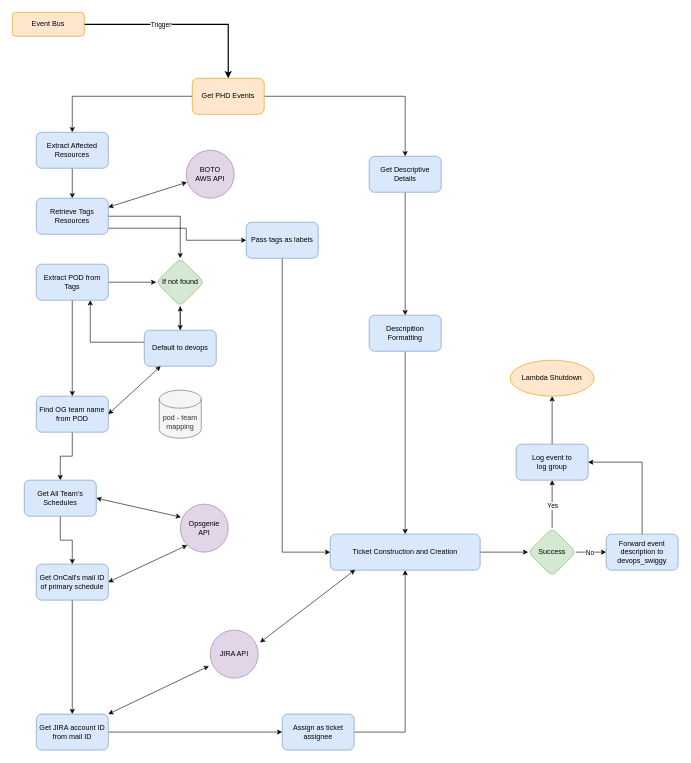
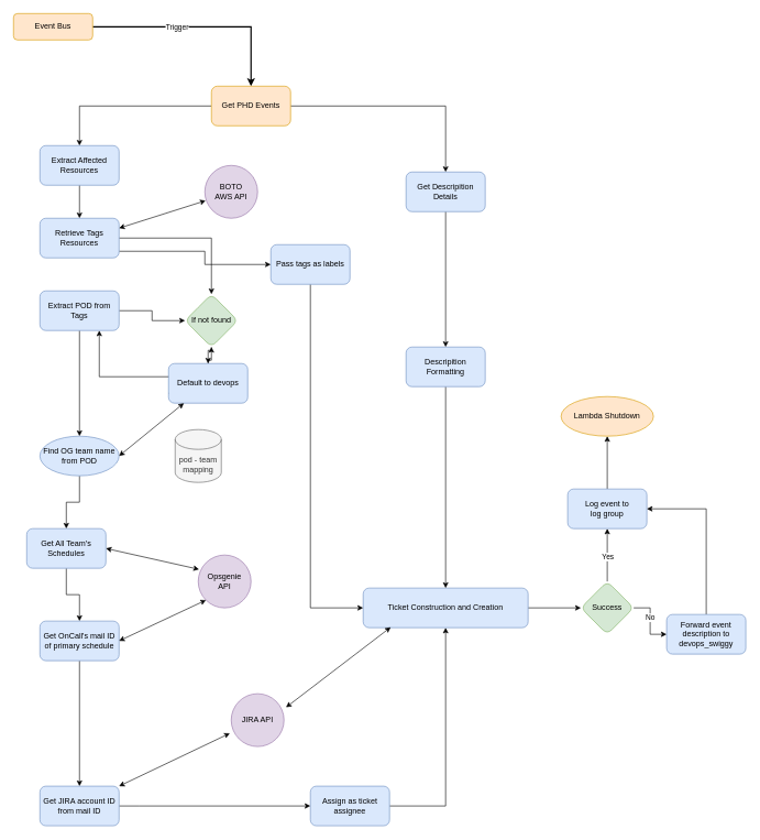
- <mxCell id="14" value="Get Descriptive Details" style="rounded=1;whiteSpace=wrap;html=1;glass=0;strokeWidth=1;shadow=0;fillColor=#dae8fc;strokeColor=#6c8ebf;" vertex="1" parent="1"><mxGeometry x="615" y="260" width="120" height="60" as="geometry" /></mxCell>
+ <mxCell id="14" value="Get Descripition Details" style="rounded=1;whiteSpace=wrap;html=1;glass=0;strokeWidth=1;shadow=0;fillColor=#dae8fc;strokeColor=#6c8ebf;" vertex="1" parent="1"><mxGeometry x="615" y="260" width="120" height="60" as="geometry" /></mxCell>
- <mxCell id="21" value="If not found" style="rhombus;whiteSpace=wrap;html=1;rounded=1;glass=0;strokeWidth=1;shadow=0;fillColor=#d5e8d4;strokeColor=#82b366;" vertex="1" parent="1"><mxGeometry x="260" y="430" width="80" height="80" as="geometry" /></mxCell>
+ <mxCell id="21" value="If not found" style="rhombus;whiteSpace=wrap;html=1;rounded=1;glass=0;strokeWidth=1;shadow=0;fillColor=#d5e8d4;strokeColor=#82b366;" vertex="1" parent="1"><mxGeometry x="280" y="445" width="80" height="80" as="geometry" /></mxCell>
- <mxCell id="24" value="Default to devops" style="rounded=1;whiteSpace=wrap;html=1;glass=0;strokeWidth=1;shadow=0;fillColor=#dae8fc;strokeColor=#6c8ebf;" vertex="1" parent="1"><mxGeometry x="240" y="550" width="120" height="60" as="geometry" /></mxCell>
+ <mxCell id="24" value="Default to devops" style="rounded=1;whiteSpace=wrap;html=1;glass=0;strokeWidth=1;shadow=0;fillColor=#dae8fc;strokeColor=#6c8ebf;" vertex="1" parent="1"><mxGeometry x="255" y="550" width="120" height="60" as="geometry" /></mxCell>
- <mxCell id="26" value="Find OG team name from POD" style="rounded=1;whiteSpace=wrap;html=1;glass=0;strokeWidth=1;shadow=0;fillColor=#dae8fc;strokeColor=#6c8ebf;" vertex="1" parent="1"><mxGeometry x="60" y="660" width="120" height="60" as="geometry" /></mxCell>
+ <mxCell id="26" value="Find OG team name from POD" style="ellipse;whiteSpace=wrap;html=1;glass=0;strokeWidth=1;shadow=0;fillColor=#dae8fc;strokeColor=#6c8ebf;" vertex="1" parent="1"><mxGeometry x="60" y="660" width="120" height="60" as="geometry" /></mxCell>
- <mxCell id="56" value="Forward event description to devops_swiggy" style="whiteSpace=wrap;html=1;rounded=1;glass=0;strokeWidth=1;shadow=0;fillColor=#dae8fc;strokeColor=#6c8ebf;" vertex="1" parent="1"><mxGeometry x="1010" y="890" width="120" height="60" as="geometry" /></mxCell>
+ <mxCell id="56" value="Forward event description to devops_swiggy" style="whiteSpace=wrap;html=1;rounded=1;glass=0;strokeWidth=1;shadow=0;fillColor=#dae8fc;strokeColor=#6c8ebf;" vertex="1" parent="1"><mxGeometry x="1010" y="930" width="120" height="60" as="geometry" /></mxCell>
